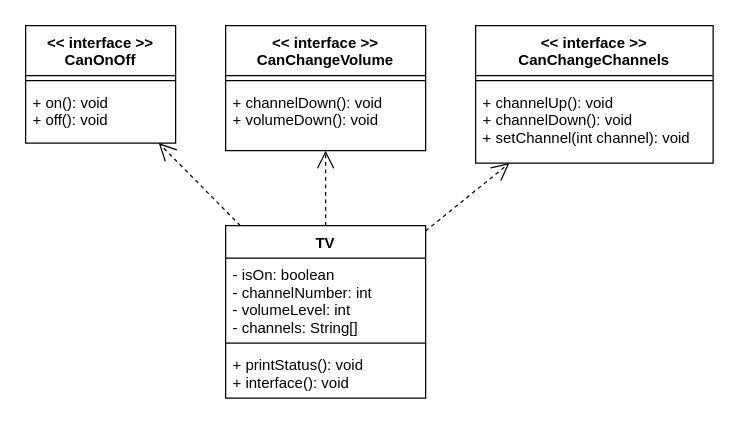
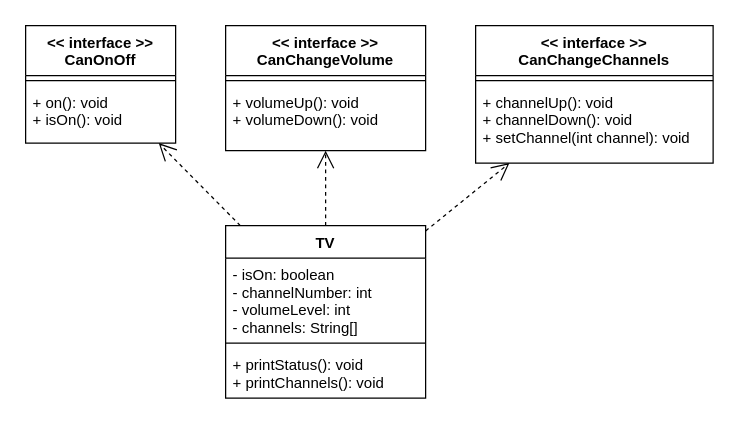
- <mxCell id="4" value="+ on(): void&#10;+ off(): void&#10;" style="text;strokeColor=none;fillColor=none;align=left;verticalAlign=top;spacingLeft=4;spacingRight=4;overflow=hidden;rotatable=0;points=[[0,0.5],[1,0.5]];portConstraint=eastwest;" vertex="1" parent="2"><mxGeometry y="48" width="120" height="46" as="geometry" /></mxCell>
+ <mxCell id="4" value="+ on(): void&#10;+ isOn(): void&#10;" style="text;strokeColor=none;fillColor=none;align=left;verticalAlign=top;spacingLeft=4;spacingRight=4;overflow=hidden;rotatable=0;points=[[0,0.5],[1,0.5]];portConstraint=eastwest;" vertex="1" parent="2"><mxGeometry y="48" width="120" height="46" as="geometry" /></mxCell>
- <mxCell id="10" value="+ channelDown(): void&#10;+ volumeDown(): void&#10;&#10;&#10;" style="text;strokeColor=none;fillColor=none;align=left;verticalAlign=top;spacingLeft=4;spacingRight=4;overflow=hidden;rotatable=0;points=[[0,0.5],[1,0.5]];portConstraint=eastwest;" vertex="1" parent="8"><mxGeometry y="48" width="160" height="52" as="geometry" /></mxCell>
+ <mxCell id="10" value="+ volumeUp(): void&#10;+ volumeDown(): void&#10;&#10;&#10;" style="text;strokeColor=none;fillColor=none;align=left;verticalAlign=top;spacingLeft=4;spacingRight=4;overflow=hidden;rotatable=0;points=[[0,0.5],[1,0.5]];portConstraint=eastwest;" vertex="1" parent="8"><mxGeometry y="48" width="160" height="52" as="geometry" /></mxCell>
- <mxCell id="14" value="+ printStatus(): void&#10;+ interface(): void&#10;" style="text;strokeColor=none;fillColor=none;align=left;verticalAlign=top;spacingLeft=4;spacingRight=4;overflow=hidden;rotatable=0;points=[[0,0.5],[1,0.5]];portConstraint=eastwest;" vertex="1" parent="11"><mxGeometry y="98" width="160" height="40" as="geometry" /></mxCell>
+ <mxCell id="14" value="+ printStatus(): void&#10;+ printChannels(): void&#10;" style="text;strokeColor=none;fillColor=none;align=left;verticalAlign=top;spacingLeft=4;spacingRight=4;overflow=hidden;rotatable=0;points=[[0,0.5],[1,0.5]];portConstraint=eastwest;" vertex="1" parent="11"><mxGeometry y="98" width="160" height="40" as="geometry" /></mxCell>
